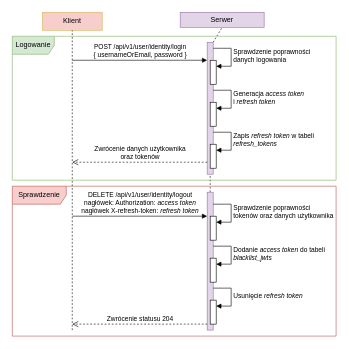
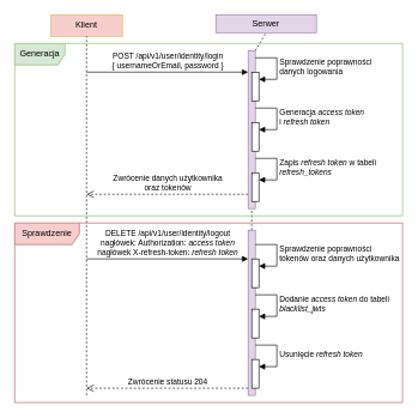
- <mxCell id="14" value="Logowanie" style="shape=umlFrame;whiteSpace=wrap;html=1;pointerEvents=0;width=70;height=30;fillColor=#d5e8d4;strokeColor=#82b366;" vertex="1" parent="1"><mxGeometry x="20" y="60" width="540" height="240" as="geometry" /></mxCell>
+ <mxCell id="14" value="Generacja" style="shape=umlFrame;whiteSpace=wrap;html=1;pointerEvents=0;width=70;height=30;fillColor=#d5e8d4;strokeColor=#82b366;" vertex="1" parent="1"><mxGeometry x="20" y="60" width="540" height="240" as="geometry" /></mxCell>
